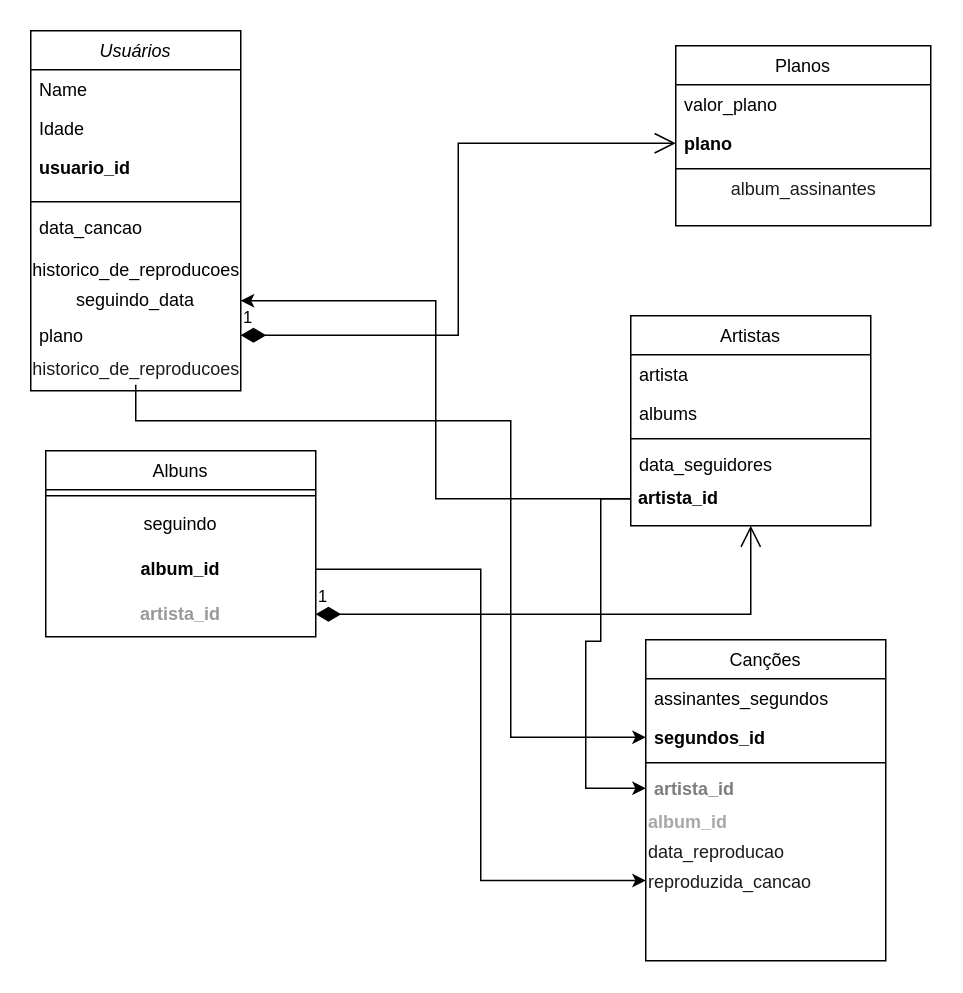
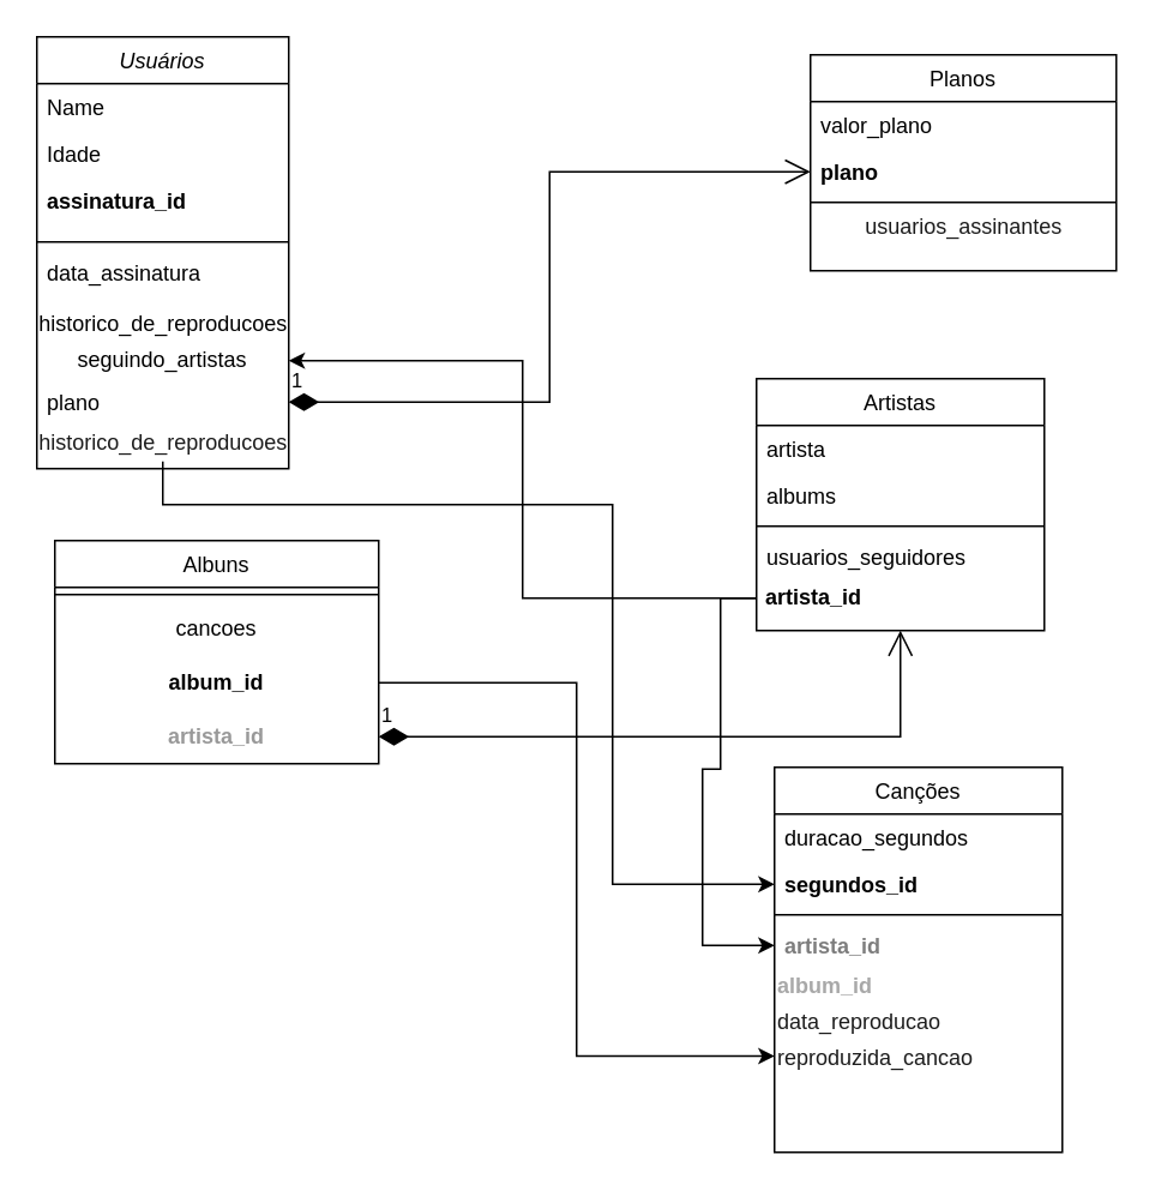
- <mxCell id="5" value="usuario_id" style="text;align=left;verticalAlign=top;spacingLeft=4;spacingRight=4;overflow=hidden;rotatable=0;points=[[0,0.5],[1,0.5]];portConstraint=eastwest;rounded=0;shadow=0;html=0;fontStyle=1" parent="2" vertex="1"><mxGeometry y="78" width="140" height="32" as="geometry" /></mxCell>
+ <mxCell id="5" value="assinatura_id" style="text;align=left;verticalAlign=top;spacingLeft=4;spacingRight=4;overflow=hidden;rotatable=0;points=[[0,0.5],[1,0.5]];portConstraint=eastwest;rounded=0;shadow=0;html=0;fontStyle=1" parent="2" vertex="1"><mxGeometry y="78" width="140" height="32" as="geometry" /></mxCell>
- <mxCell id="27" value="&lt;font color=&quot;#1c1c1c&quot;&gt;album_assinantes&lt;/font&gt;" style="text;html=1;align=center;verticalAlign=middle;resizable=0;points=[];autosize=1;strokeColor=none;fillColor=none;fontColor=#7D7D7D;" vertex="1" parent="23"><mxGeometry y="86" width="170" height="20" as="geometry" /></mxCell>
+ <mxCell id="27" value="&lt;font color=&quot;#1c1c1c&quot;&gt;usuarios_assinantes&lt;/font&gt;" style="text;html=1;align=center;verticalAlign=middle;resizable=0;points=[];autosize=1;strokeColor=none;fillColor=none;fontColor=#7D7D7D;" vertex="1" parent="23"><mxGeometry y="86" width="170" height="20" as="geometry" /></mxCell>
- <mxCell id="7" value="data_cancao" style="text;align=left;verticalAlign=top;spacingLeft=4;spacingRight=4;overflow=hidden;rotatable=0;points=[[0,0.5],[1,0.5]];portConstraint=eastwest;" parent="2" vertex="1"><mxGeometry y="118" width="140" height="32" as="geometry" /></mxCell>
+ <mxCell id="7" value="data_assinatura" style="text;align=left;verticalAlign=top;spacingLeft=4;spacingRight=4;overflow=hidden;rotatable=0;points=[[0,0.5],[1,0.5]];portConstraint=eastwest;" parent="2" vertex="1"><mxGeometry y="118" width="140" height="32" as="geometry" /></mxCell>
- <mxCell id="9" value="seguindo_data" style="text;html=1;strokeColor=none;fillColor=none;align=center;verticalAlign=middle;whiteSpace=wrap;rounded=0;" vertex="1" parent="2"><mxGeometry y="170" width="140" height="20" as="geometry" /></mxCell>
+ <mxCell id="9" value="seguindo_artistas" style="text;html=1;strokeColor=none;fillColor=none;align=center;verticalAlign=middle;whiteSpace=wrap;rounded=0;" vertex="1" parent="2"><mxGeometry y="170" width="140" height="20" as="geometry" /></mxCell>
- <mxCell id="16" value="data_seguidores" style="text;align=left;verticalAlign=top;spacingLeft=4;spacingRight=4;overflow=hidden;rotatable=0;points=[[0,0.5],[1,0.5]];portConstraint=eastwest;fontStyle=0" parent="12" vertex="1"><mxGeometry y="86" width="160" height="26" as="geometry" /></mxCell>
+ <mxCell id="16" value="usuarios_seguidores" style="text;align=left;verticalAlign=top;spacingLeft=4;spacingRight=4;overflow=hidden;rotatable=0;points=[[0,0.5],[1,0.5]];portConstraint=eastwest;fontStyle=0" parent="12" vertex="1"><mxGeometry y="86" width="160" height="26" as="geometry" /></mxCell>
- <mxCell id="20" value="seguindo" style="text;html=1;strokeColor=none;fillColor=none;align=center;verticalAlign=middle;whiteSpace=wrap;rounded=0;" vertex="1" parent="18"><mxGeometry y="34" width="180" height="30" as="geometry" /></mxCell>
+ <mxCell id="20" value="cancoes" style="text;html=1;strokeColor=none;fillColor=none;align=center;verticalAlign=middle;whiteSpace=wrap;rounded=0;" vertex="1" parent="18"><mxGeometry y="34" width="180" height="30" as="geometry" /></mxCell>
- <mxCell id="29" value="assinantes_segundos" style="text;align=left;verticalAlign=top;spacingLeft=4;spacingRight=4;overflow=hidden;rotatable=0;points=[[0,0.5],[1,0.5]];portConstraint=eastwest;" vertex="1" parent="28"><mxGeometry y="26" width="160" height="26" as="geometry" /></mxCell>
+ <mxCell id="29" value="duracao_segundos" style="text;align=left;verticalAlign=top;spacingLeft=4;spacingRight=4;overflow=hidden;rotatable=0;points=[[0,0.5],[1,0.5]];portConstraint=eastwest;" vertex="1" parent="28"><mxGeometry y="26" width="160" height="26" as="geometry" /></mxCell>
